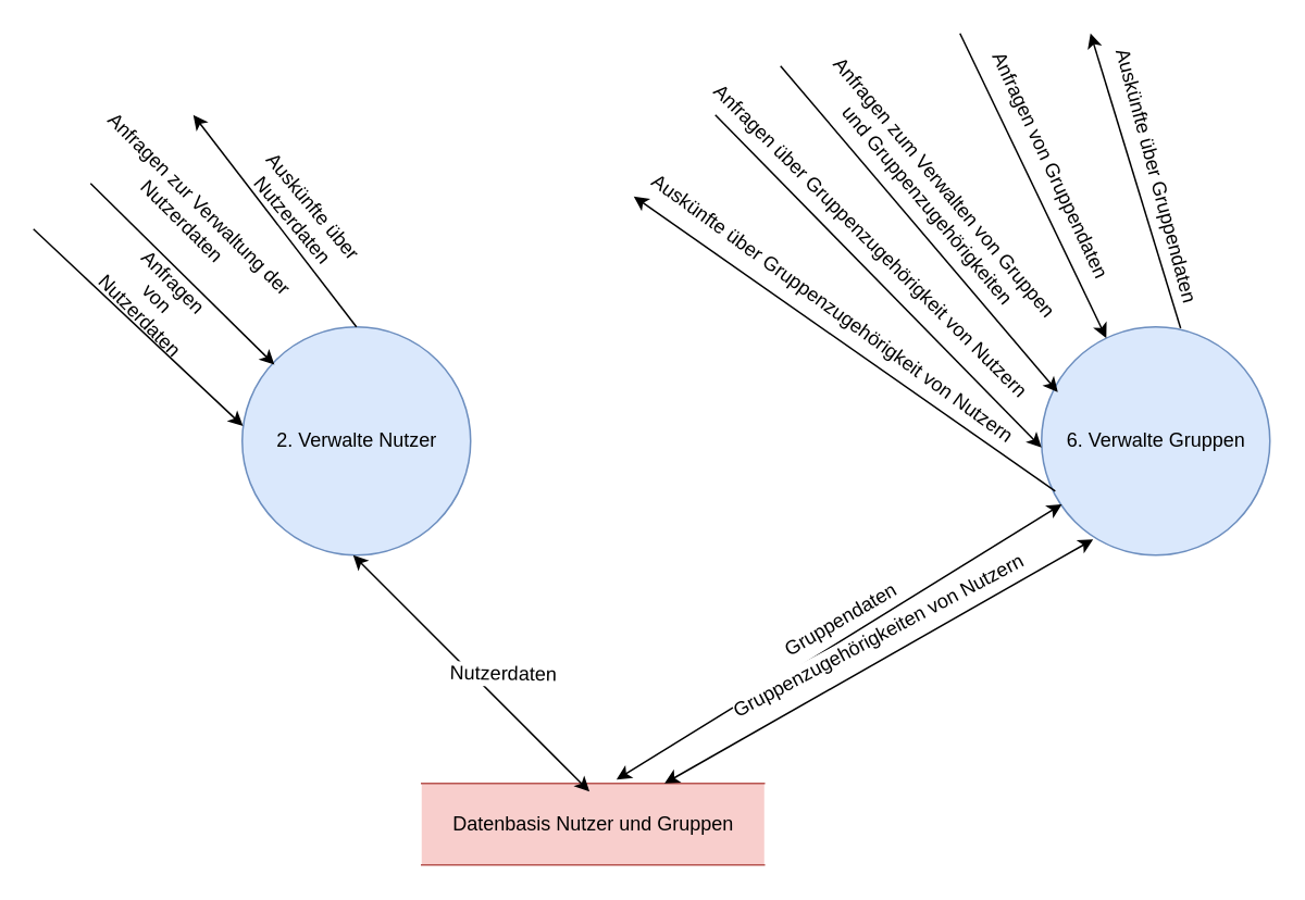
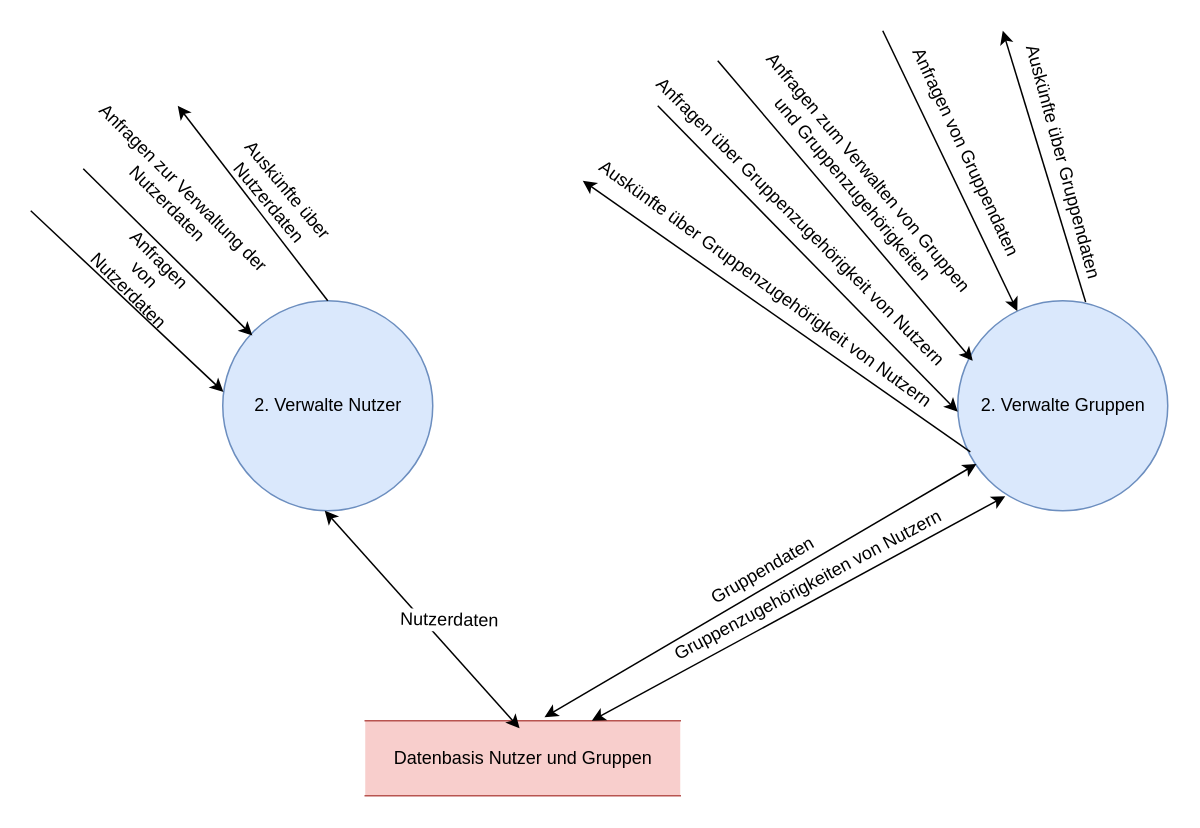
- <mxCell id="3" value="6. Verwalte Gruppen" style="shape=ellipse;html=1;dashed=0;whitespace=wrap;perimeter=ellipsePerimeter;fillColor=#dae8fc;strokeColor=#6c8ebf;" parent="1" vertex="1"><mxGeometry x="638" y="200" width="140" height="140" as="geometry" /></mxCell>
+ <mxCell id="3" value="2. Verwalte Gruppen" style="shape=ellipse;html=1;dashed=0;whitespace=wrap;perimeter=ellipsePerimeter;fillColor=#dae8fc;strokeColor=#6c8ebf;" parent="1" vertex="1"><mxGeometry x="638" y="200" width="140" height="140" as="geometry" /></mxCell>
- <mxCell id="4" value="Datenbasis Nutzer und Gruppen" style="html=1;dashed=0;whitespace=wrap;shape=partialRectangle;right=0;left=0;fillColor=#f8cecc;strokeColor=#b85450;" parent="1" vertex="1"><mxGeometry x="258" y="480" width="210" height="50" as="geometry" /></mxCell>
+ <mxCell id="4" value="Datenbasis Nutzer und Gruppen" style="html=1;dashed=0;whitespace=wrap;shape=partialRectangle;right=0;left=0;fillColor=#f8cecc;strokeColor=#b85450;" parent="1" vertex="1"><mxGeometry x="243" y="480" width="210" height="50" as="geometry" /></mxCell>
